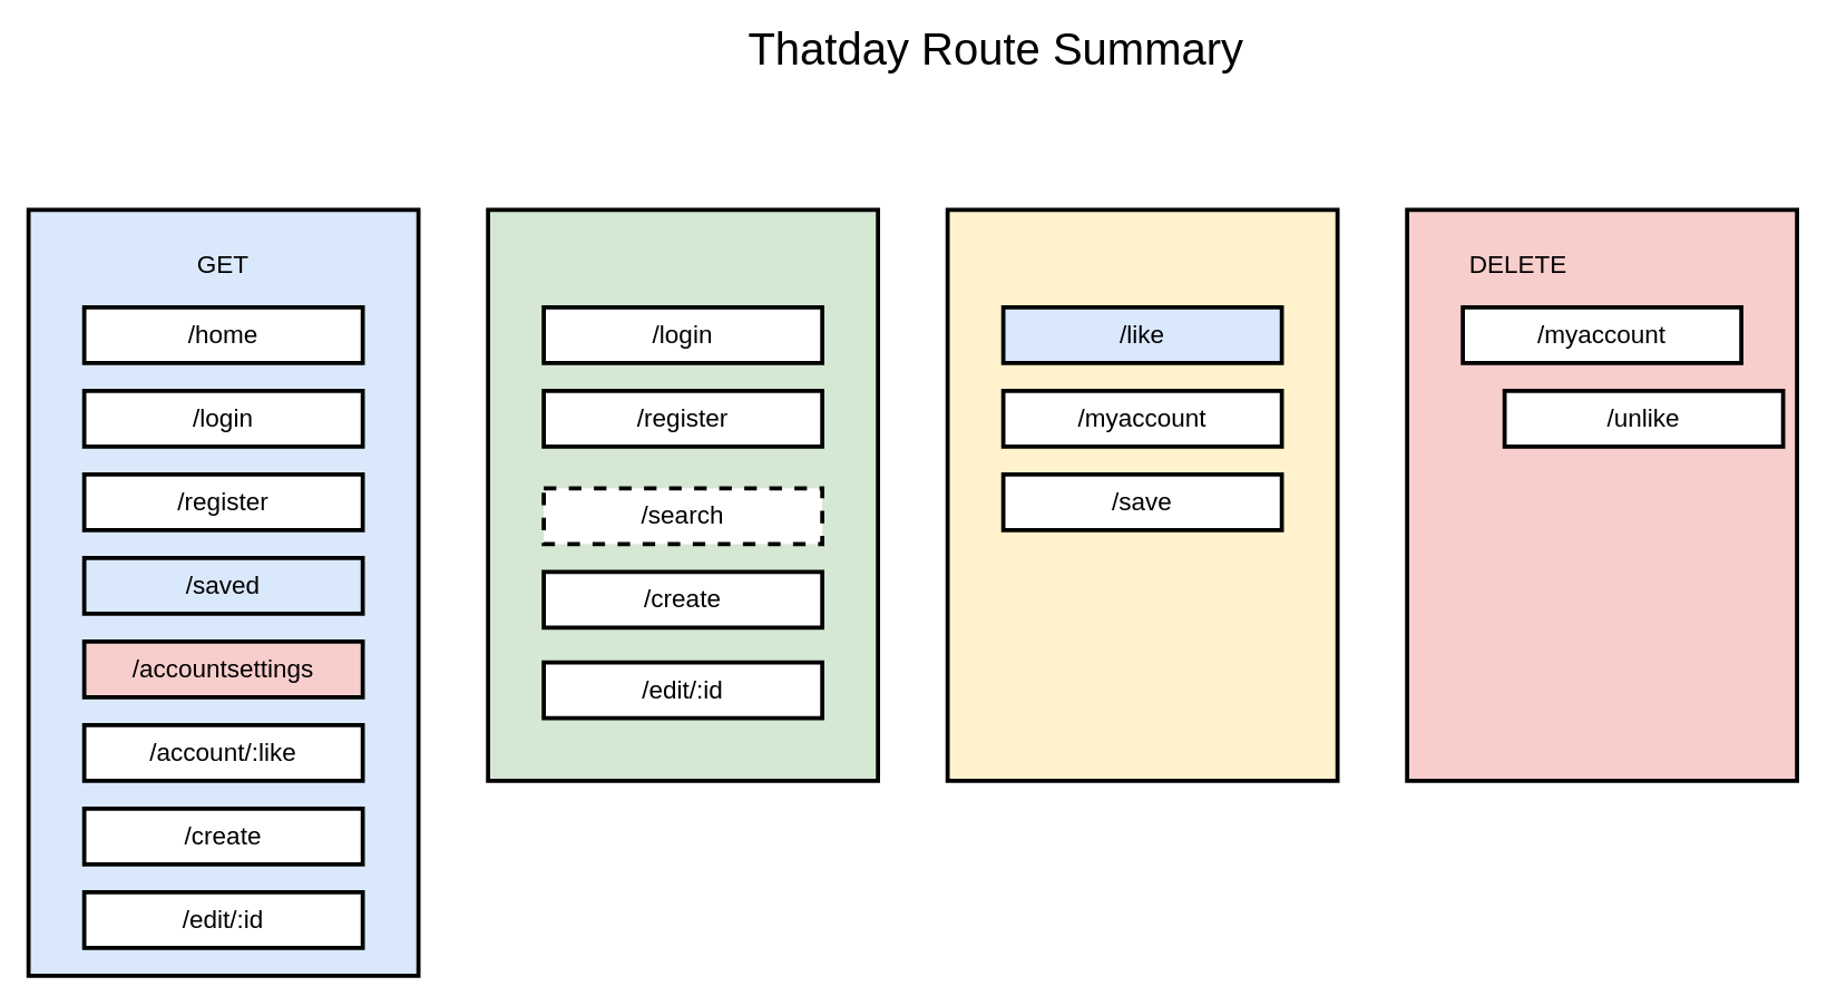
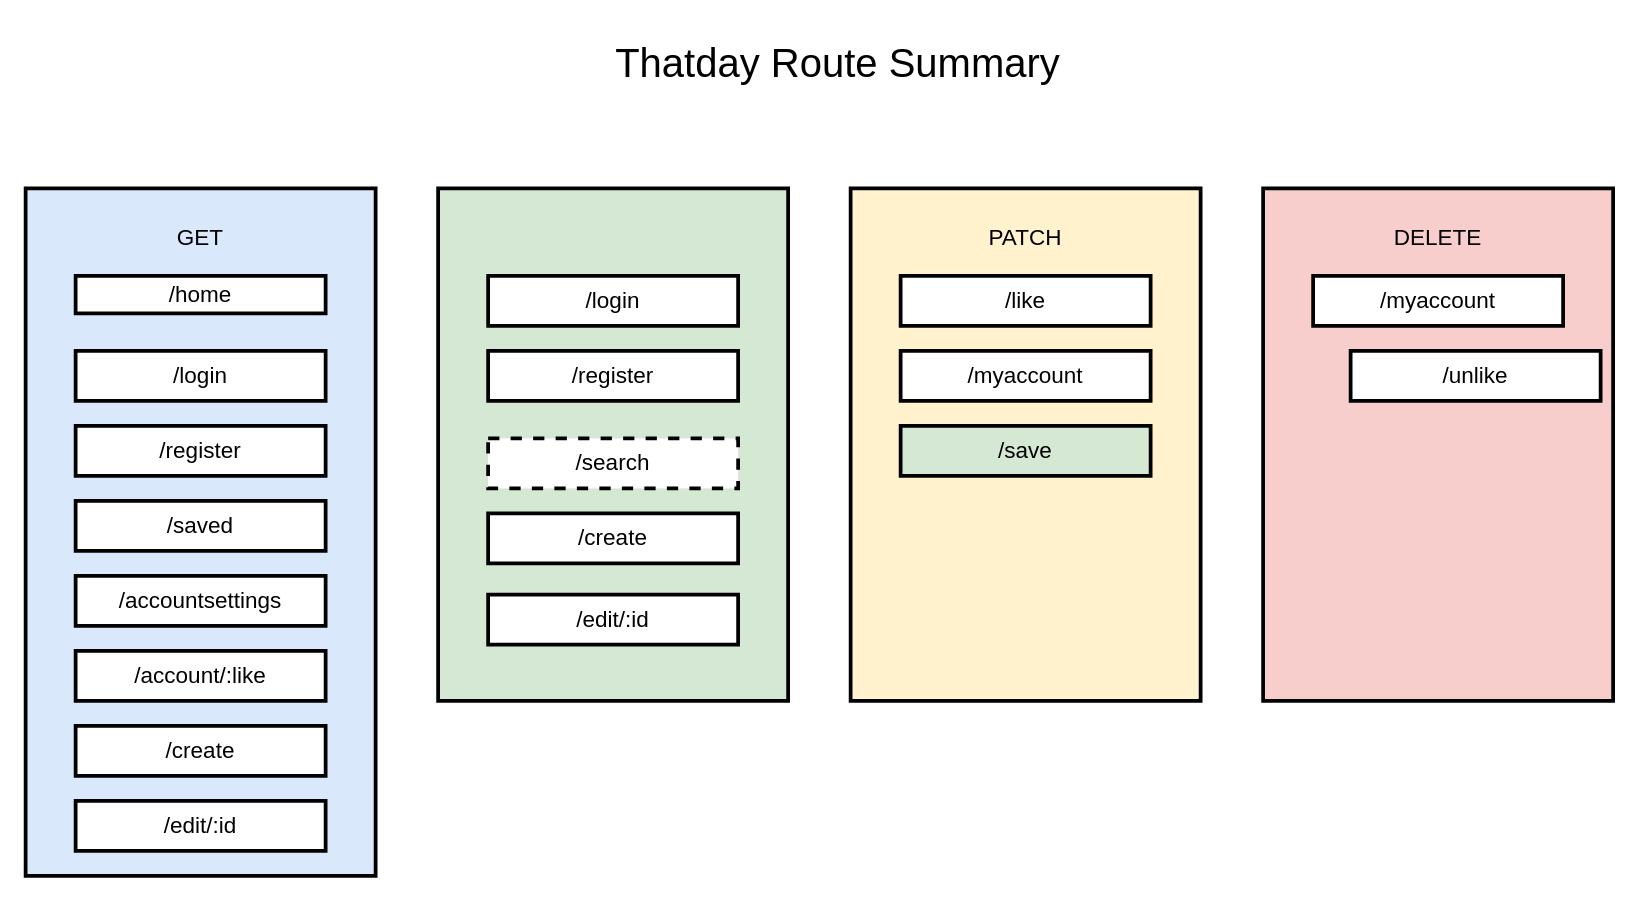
- <mxCell id="4" value="Thatday Route Summary" style="text;html=1;strokeColor=none;fillColor=none;align=center;verticalAlign=middle;whiteSpace=wrap;rounded=0;fontSize=32;" parent="1" vertex="1"><mxGeometry x="465" y="5" width="500" height="60" as="geometry" /></mxCell>
+ <mxCell id="4" value="Thatday Route Summary" style="text;html=1;strokeColor=none;fillColor=none;align=center;verticalAlign=middle;whiteSpace=wrap;rounded=0;fontSize=32;" parent="1" vertex="1"><mxGeometry x="420" y="20" width="500" height="60" as="geometry" /></mxCell>
+ <mxCell id="15" value="PATCH" style="text;html=1;strokeColor=none;fillColor=none;align=center;verticalAlign=middle;whiteSpace=wrap;rounded=0;fontSize=18;" parent="1" vertex="1"><mxGeometry x="800" y="180" width="40" height="20" as="geometry" /></mxCell>
- <mxCell id="19" value="DELETE" style="text;html=1;strokeColor=none;fillColor=none;align=center;verticalAlign=middle;whiteSpace=wrap;rounded=0;fontSize=18;" parent="1" vertex="1"><mxGeometry x="1070" y="180" width="40" height="20" as="geometry" /></mxCell>
+ <mxCell id="19" value="DELETE" style="text;html=1;strokeColor=none;fillColor=none;align=center;verticalAlign=middle;whiteSpace=wrap;rounded=0;fontSize=18;" parent="1" vertex="1"><mxGeometry x="1130" y="180" width="40" height="20" as="geometry" /></mxCell>
- <mxCell id="6" value="/home" style="rounded=0;whiteSpace=wrap;html=1;fontSize=18;strokeColor=#000000;strokeWidth=3;" parent="1" vertex="1"><mxGeometry x="60" y="220" width="200" height="40" as="geometry" /></mxCell>
+ <mxCell id="6" value="/home" style="rounded=0;whiteSpace=wrap;html=1;fontSize=18;strokeColor=#000000;strokeWidth=3;" parent="1" vertex="1"><mxGeometry x="60" y="220" width="200" height="30" as="geometry" /></mxCell>
- <mxCell id="16" value="/like" style="rounded=0;whiteSpace=wrap;html=1;fontSize=18;strokeColor=#000000;strokeWidth=3;fillColor=#dae8fc;" parent="1" vertex="1"><mxGeometry x="720" y="220" width="200" height="40" as="geometry" /></mxCell>
+ <mxCell id="16" value="/like" style="rounded=0;whiteSpace=wrap;html=1;fontSize=18;strokeColor=#000000;strokeWidth=3;" parent="1" vertex="1"><mxGeometry x="720" y="220" width="200" height="40" as="geometry" /></mxCell>
- <mxCell id="27" value="/save" style="rounded=0;whiteSpace=wrap;html=1;fontSize=18;strokeColor=#000000;strokeWidth=3;" vertex="1" parent="1"><mxGeometry x="720" y="340" width="200" height="40" as="geometry" /></mxCell>
+ <mxCell id="27" value="/save" style="rounded=0;whiteSpace=wrap;html=1;fontSize=18;strokeColor=#000000;strokeWidth=3;fillColor=#d5e8d4;" vertex="1" parent="1"><mxGeometry x="720" y="340" width="200" height="40" as="geometry" /></mxCell>
- <mxCell id="9" value="/saved" style="rounded=0;whiteSpace=wrap;html=1;fontSize=18;strokeColor=#000000;strokeWidth=3;fillColor=#dae8fc;" parent="1" vertex="1"><mxGeometry x="60" y="400" width="200" height="40" as="geometry" /></mxCell>
+ <mxCell id="9" value="/saved" style="rounded=0;whiteSpace=wrap;html=1;fontSize=18;strokeColor=#000000;strokeWidth=3;" parent="1" vertex="1"><mxGeometry x="60" y="400" width="200" height="40" as="geometry" /></mxCell>
- <mxCell id="10" value="/accountsettings" style="rounded=0;whiteSpace=wrap;html=1;fontSize=18;strokeColor=#000000;strokeWidth=3;fillColor=#f8cecc;" parent="1" vertex="1"><mxGeometry x="60" y="460" width="200" height="40" as="geometry" /></mxCell>
+ <mxCell id="10" value="/accountsettings" style="rounded=0;whiteSpace=wrap;html=1;fontSize=18;strokeColor=#000000;strokeWidth=3;" parent="1" vertex="1"><mxGeometry x="60" y="460" width="200" height="40" as="geometry" /></mxCell>
